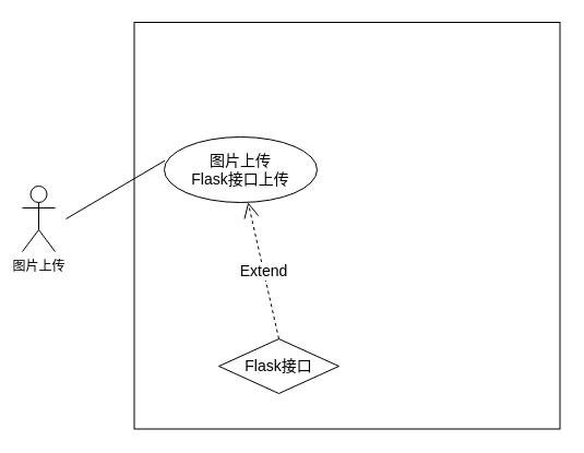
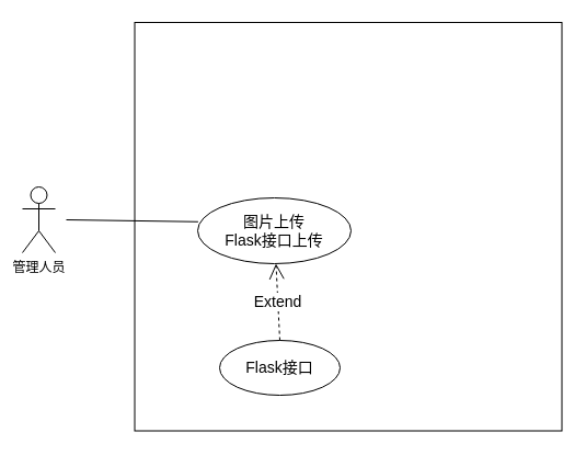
- <mxCell id="4" value="图片上传&lt;br&gt;Flask接口上传" style="ellipse;whiteSpace=wrap;html=1;fontSize=14;" vertex="1" parent="1"><mxGeometry x="150" y="125" width="140" height="60" as="geometry" /></mxCell>
+ <mxCell id="4" value="图片上传&lt;br&gt;Flask接口上传" style="ellipse;whiteSpace=wrap;html=1;fontSize=14;" vertex="1" parent="1"><mxGeometry x="180" y="180" width="140" height="60" as="geometry" /></mxCell>
- <mxCell id="2" value="图片上传" style="shape=umlActor;verticalLabelPosition=bottom;verticalAlign=top;html=1;" vertex="1" parent="1"><mxGeometry x="20" y="170" width="30" height="60" as="geometry" /></mxCell>
+ <mxCell id="2" value="管理人员" style="shape=umlActor;verticalLabelPosition=bottom;verticalAlign=top;html=1;" vertex="1" parent="1"><mxGeometry x="20" y="170" width="30" height="60" as="geometry" /></mxCell>
- <mxCell id="6" value="Flask接口" style="rhombus;whiteSpace=wrap;html=1;fontSize=14;" vertex="1" parent="1"><mxGeometry x="200" y="310" width="110" height="50" as="geometry" /></mxCell>
+ <mxCell id="6" value="Flask接口" style="ellipse;whiteSpace=wrap;html=1;fontSize=14;" vertex="1" parent="1"><mxGeometry x="200" y="310" width="110" height="50" as="geometry" /></mxCell>
